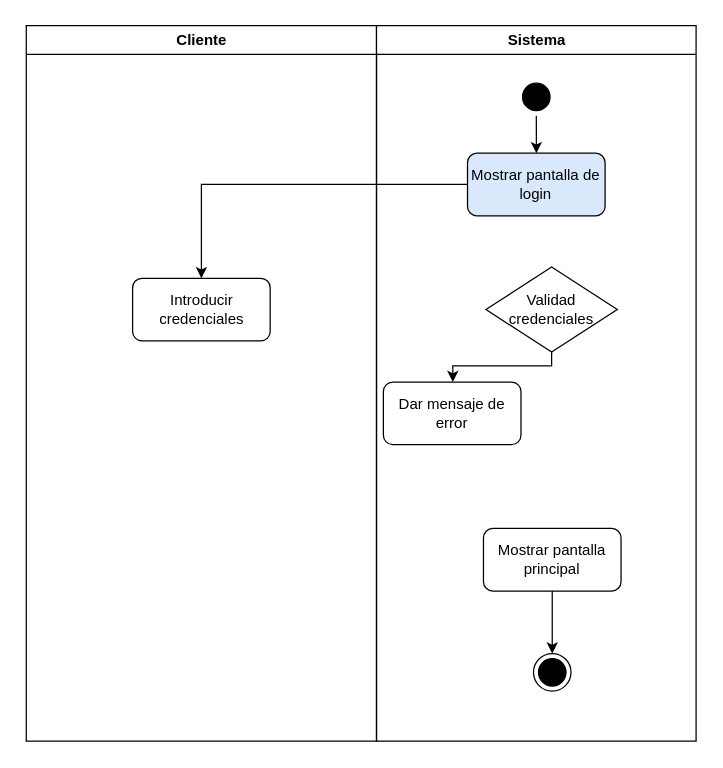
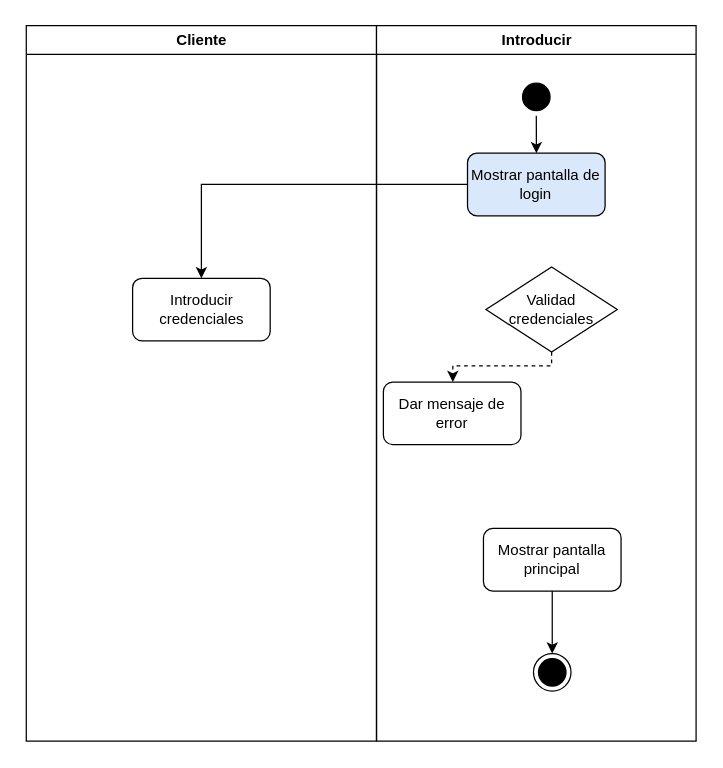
- <mxCell id="4" value="Sistema" style="swimlane;whiteSpace=wrap" parent="1" vertex="1"><mxGeometry x="300.5" y="20" width="255.5" height="572" as="geometry"><mxRectangle x="444.5" y="128" width="80" height="30" as="alternateBounds" /></mxGeometry></mxCell>
+ <mxCell id="4" value="Introducir" style="swimlane;whiteSpace=wrap" parent="1" vertex="1"><mxGeometry x="300.5" y="20" width="255.5" height="572" as="geometry"><mxRectangle x="444.5" y="128" width="80" height="30" as="alternateBounds" /></mxGeometry></mxCell>
- <mxCell id="10" style="edgeStyle=orthogonalEdgeStyle;rounded=0;orthogonalLoop=1;jettySize=auto;html=1;" edge="1" parent="4" source="11" target="5"><mxGeometry relative="1" as="geometry"><Array as="points"><mxPoint x="140" y="272" /><mxPoint x="61" y="272" /></Array></mxGeometry></mxCell>
+ <mxCell id="10" style="edgeStyle=orthogonalEdgeStyle;rounded=0;orthogonalLoop=1;jettySize=auto;html=1;dashed=1;" edge="1" parent="4" source="11" target="5"><mxGeometry relative="1" as="geometry"><Array as="points"><mxPoint x="140" y="272" /><mxPoint x="61" y="272" /></Array></mxGeometry></mxCell>
